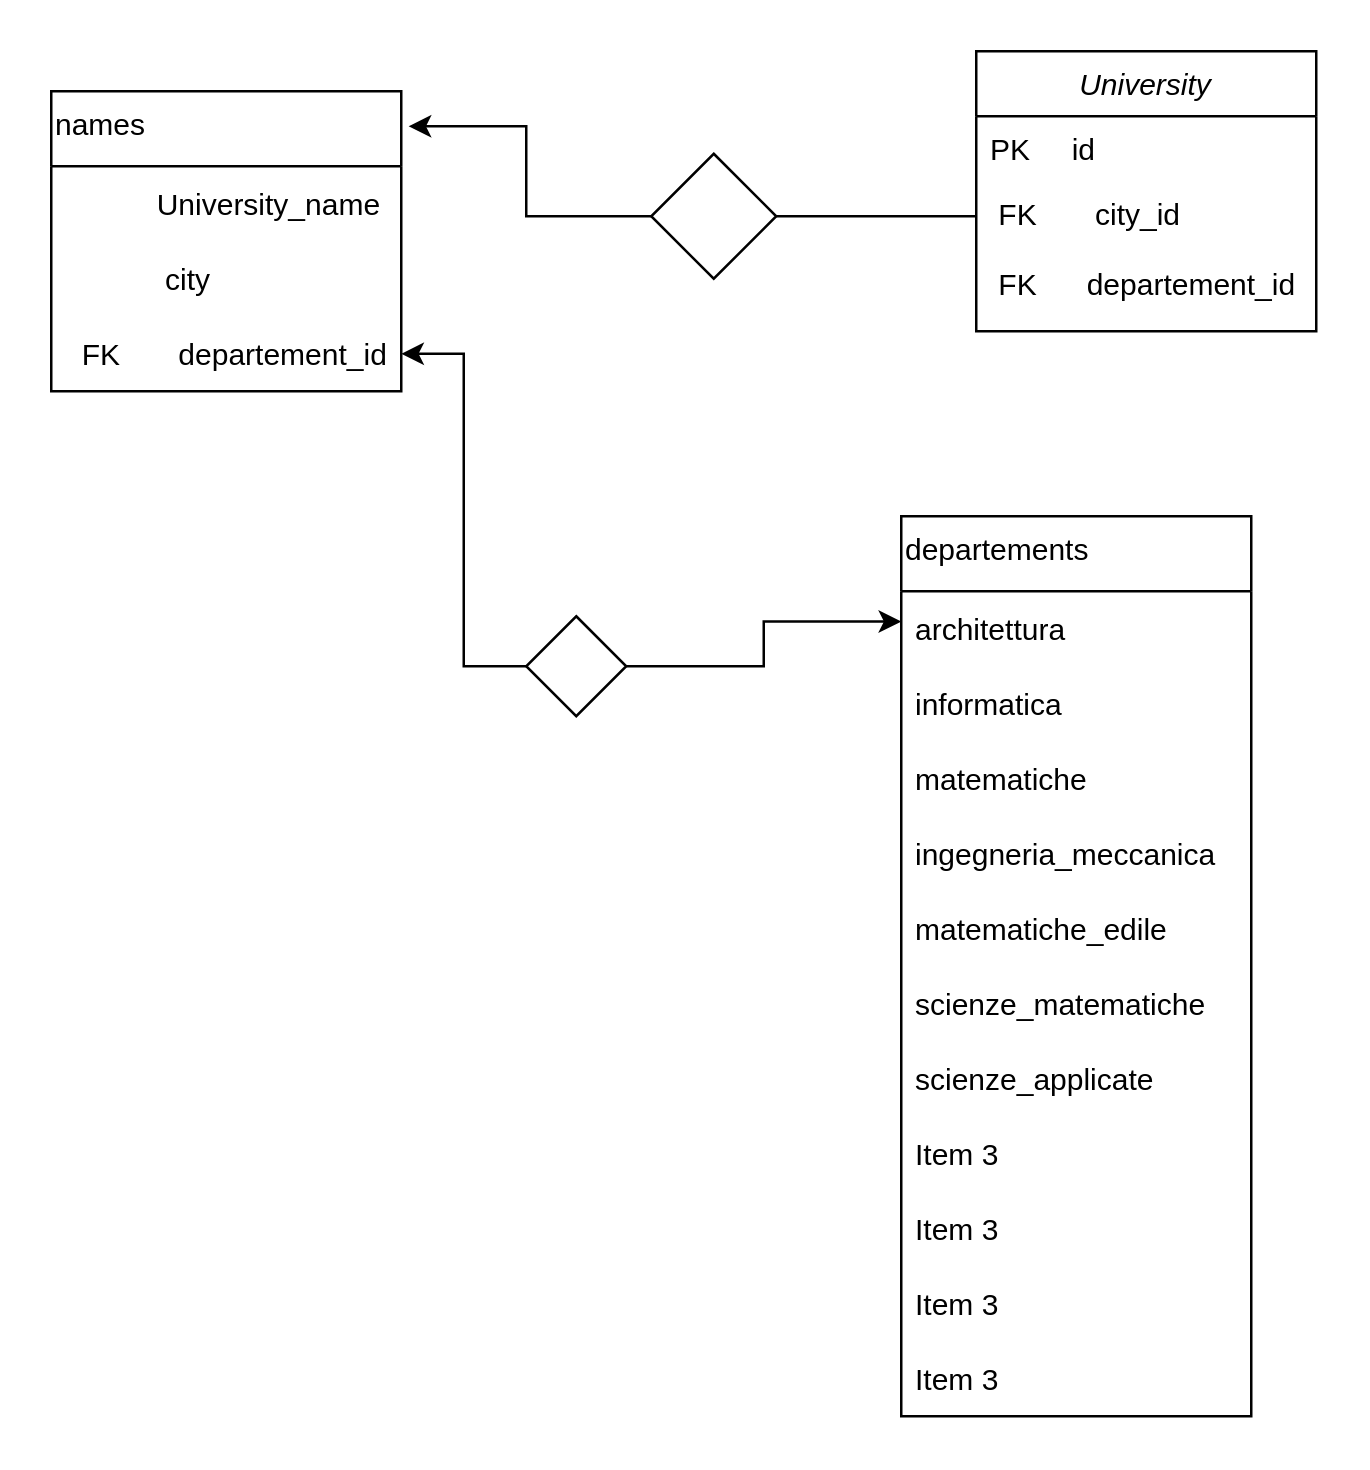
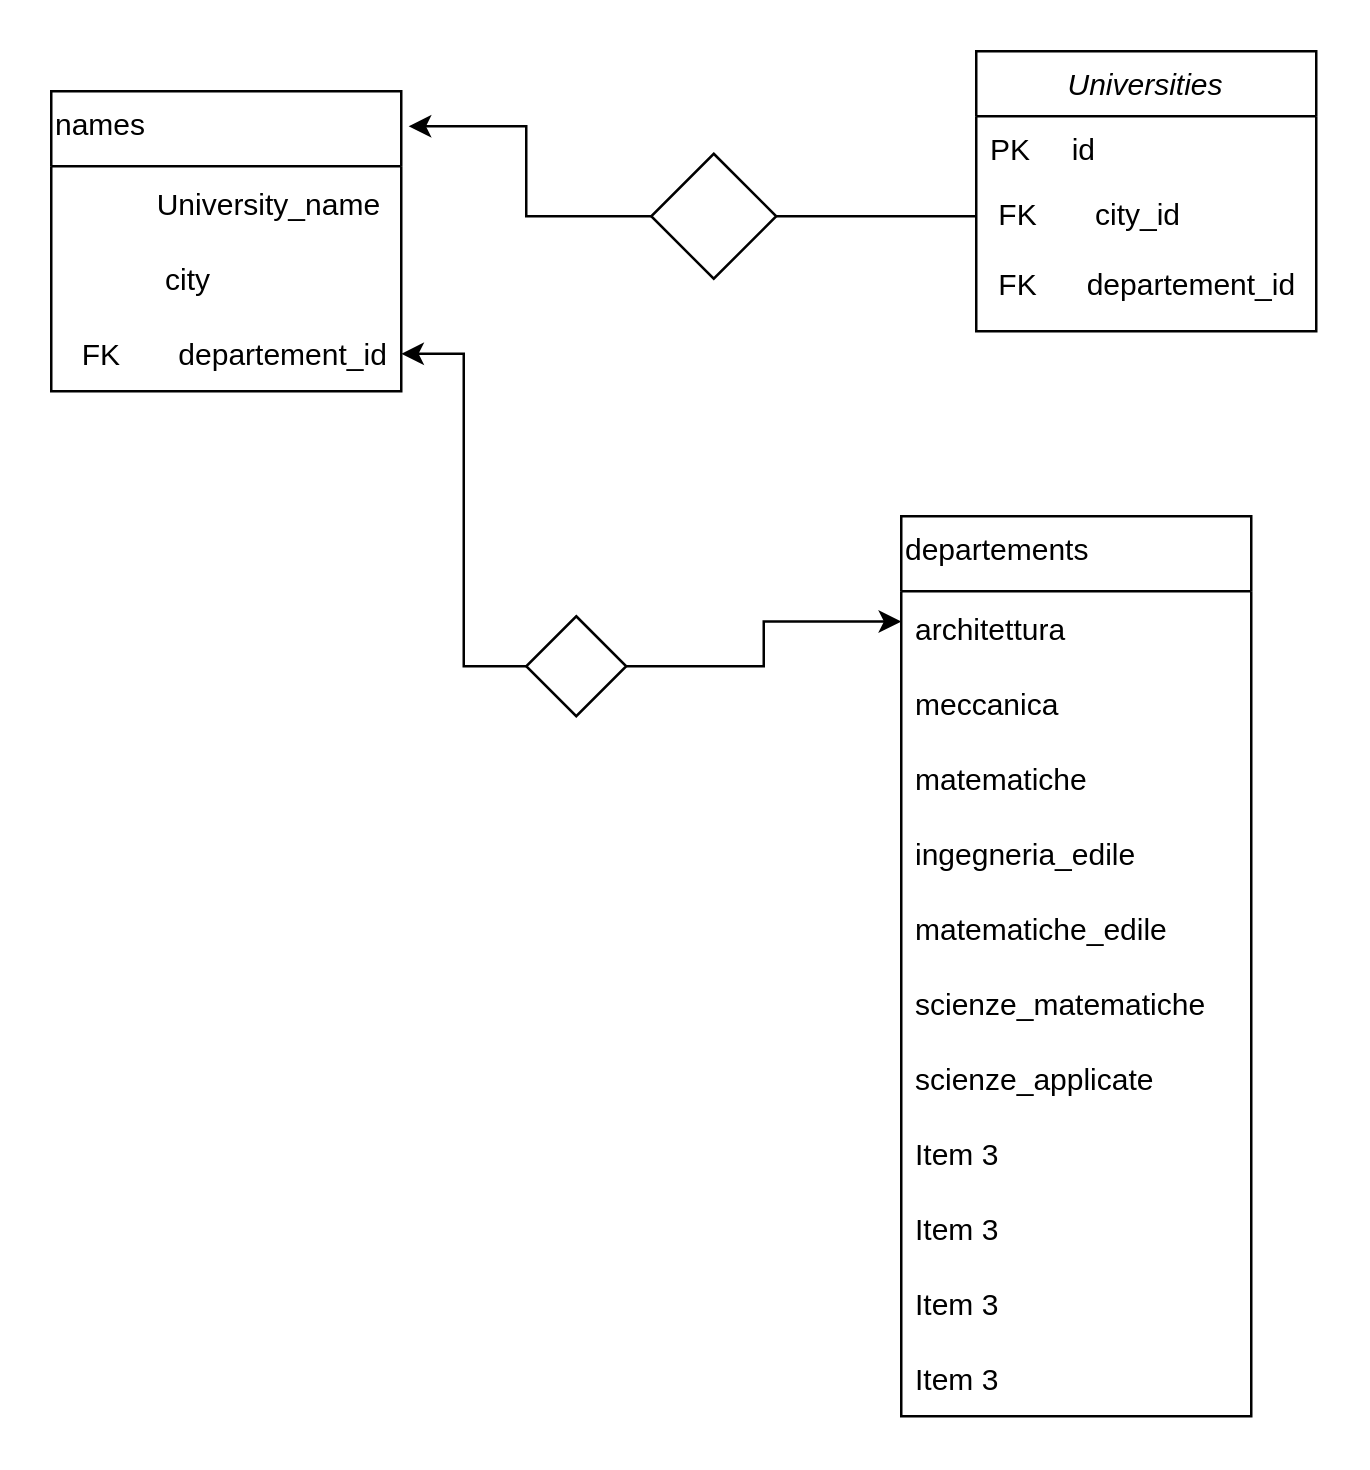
- <mxCell id="2" value="University" style="swimlane;fontStyle=2;align=center;verticalAlign=top;childLayout=stackLayout;horizontal=1;startSize=26;horizontalStack=0;resizeParent=1;resizeLast=0;collapsible=1;marginBottom=0;rounded=0;shadow=0;strokeWidth=1;" parent="1" vertex="1"><mxGeometry x="390" y="20" width="136" height="112" as="geometry"><mxRectangle x="140" y="60" width="160" height="26" as="alternateBounds" /></mxGeometry></mxCell>
+ <mxCell id="2" value="Universities" style="swimlane;fontStyle=2;align=center;verticalAlign=top;childLayout=stackLayout;horizontal=1;startSize=26;horizontalStack=0;resizeParent=1;resizeLast=0;collapsible=1;marginBottom=0;rounded=0;shadow=0;strokeWidth=1;" parent="1" vertex="1"><mxGeometry x="390" y="20" width="136" height="112" as="geometry"><mxRectangle x="140" y="60" width="160" height="26" as="alternateBounds" /></mxGeometry></mxCell>
- <mxCell id="16" value="informatica" style="text;strokeColor=none;fillColor=none;align=left;verticalAlign=middle;spacingLeft=4;spacingRight=4;overflow=hidden;points=[[0,0.5],[1,0.5]];portConstraint=eastwest;rotatable=0;" vertex="1" parent="14"><mxGeometry y="60" width="140" height="30" as="geometry" /></mxCell>
+ <mxCell id="16" value="meccanica" style="text;strokeColor=none;fillColor=none;align=left;verticalAlign=middle;spacingLeft=4;spacingRight=4;overflow=hidden;points=[[0,0.5],[1,0.5]];portConstraint=eastwest;rotatable=0;" vertex="1" parent="14"><mxGeometry y="60" width="140" height="30" as="geometry" /></mxCell>
- <mxCell id="18" value="ingegneria_meccanica" style="text;strokeColor=none;fillColor=none;align=left;verticalAlign=middle;spacingLeft=4;spacingRight=4;overflow=hidden;points=[[0,0.5],[1,0.5]];portConstraint=eastwest;rotatable=0;" vertex="1" parent="14"><mxGeometry y="120" width="140" height="30" as="geometry" /></mxCell>
+ <mxCell id="18" value="ingegneria_edile" style="text;strokeColor=none;fillColor=none;align=left;verticalAlign=middle;spacingLeft=4;spacingRight=4;overflow=hidden;points=[[0,0.5],[1,0.5]];portConstraint=eastwest;rotatable=0;" vertex="1" parent="14"><mxGeometry y="120" width="140" height="30" as="geometry" /></mxCell>
